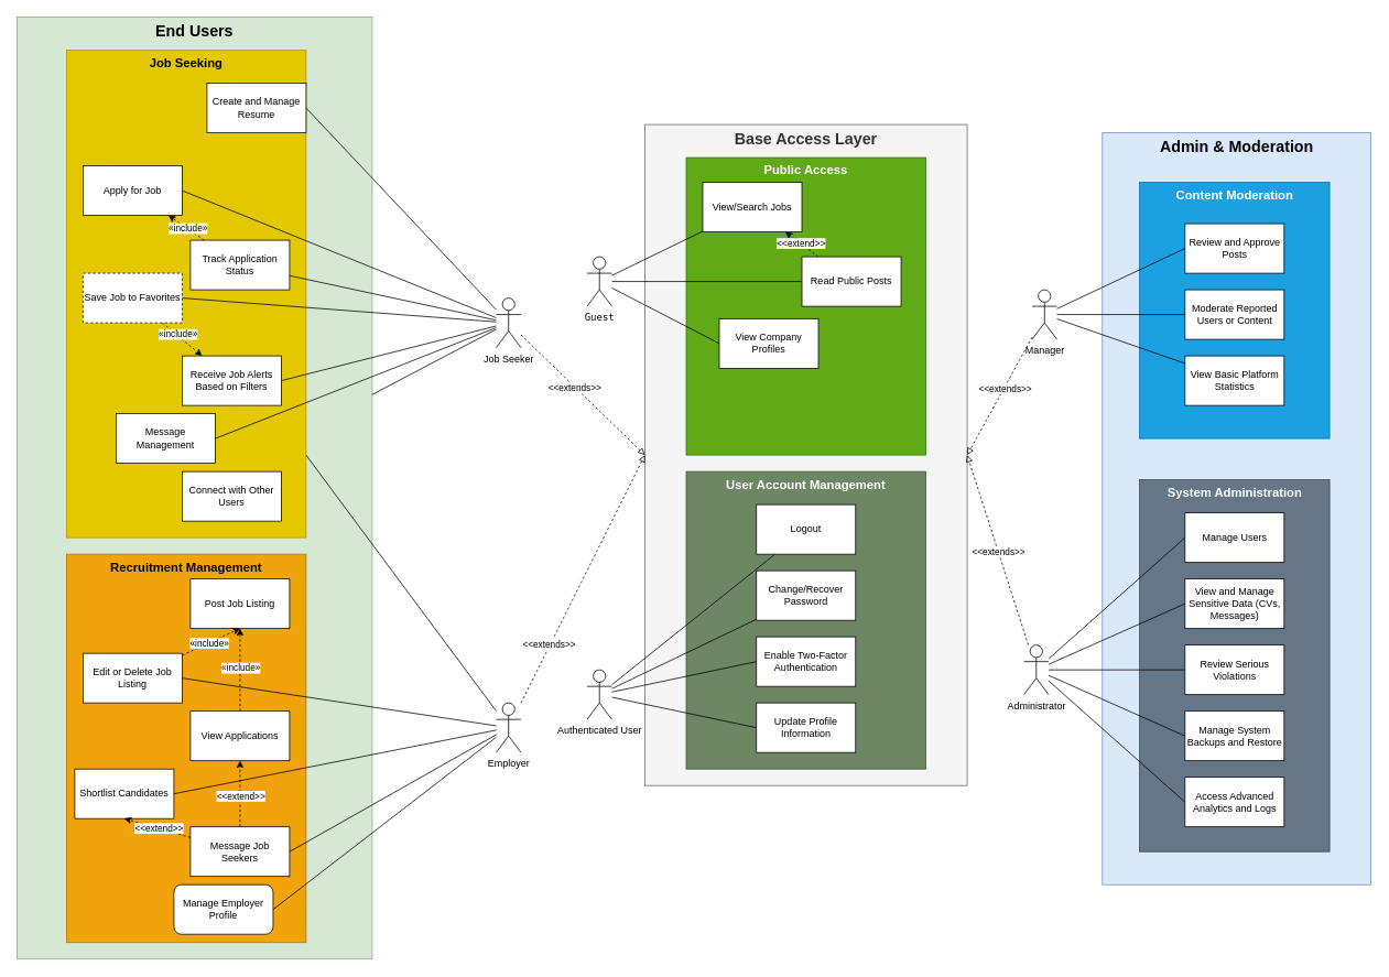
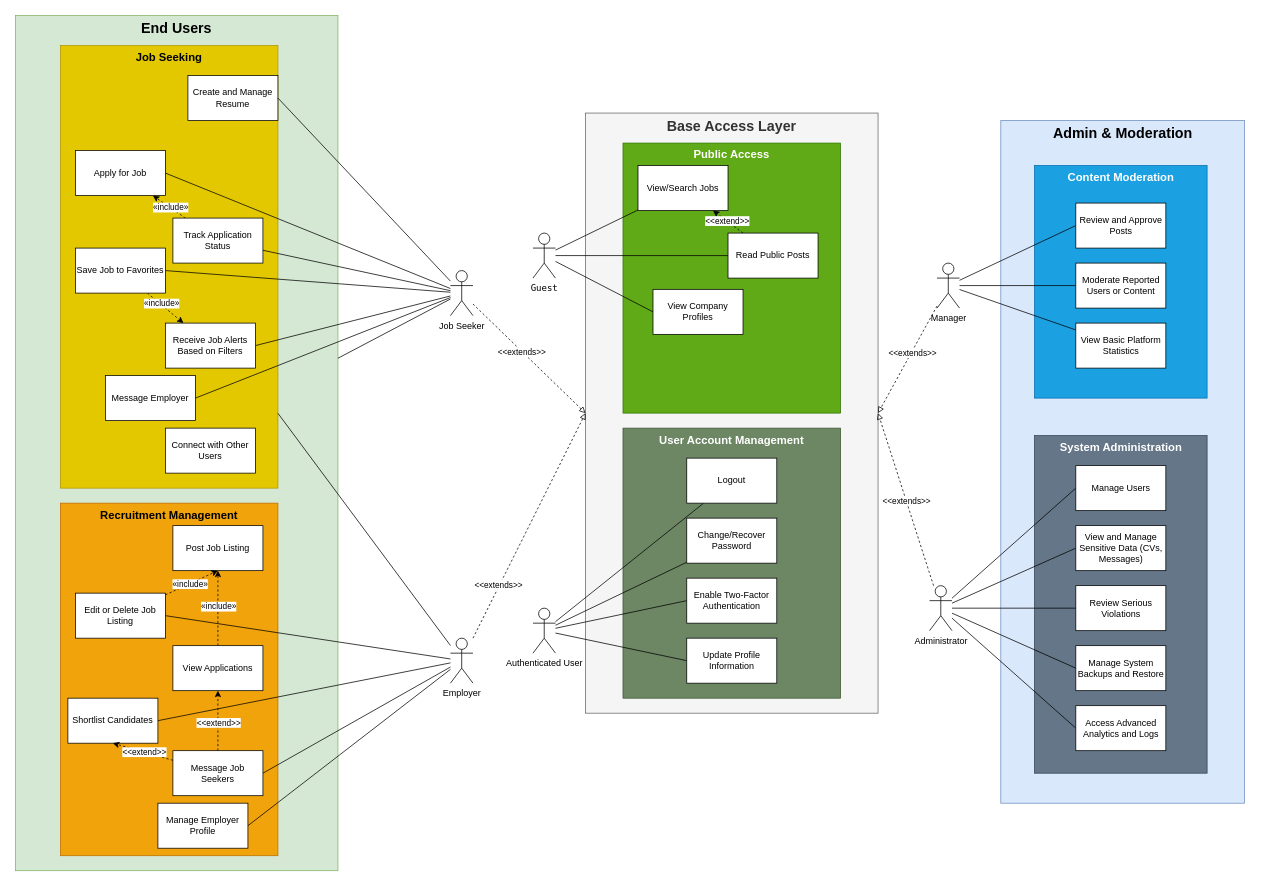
- <mxCell id="64" value="&lt;code data-end=&quot;829&quot; data-start=&quot;806&quot;&gt;&lt;font face=&quot;Helvetica&quot;&gt;Save Job to Favorites&lt;/font&gt;&lt;/code&gt;" style="rounded=0;whiteSpace=wrap;html=1;dashed=1;" vertex="1" parent="1"><mxGeometry x="100" y="330" width="120" height="60" as="geometry" /></mxCell>
+ <mxCell id="64" value="&lt;code data-end=&quot;829&quot; data-start=&quot;806&quot;&gt;&lt;font face=&quot;Helvetica&quot;&gt;Save Job to Favorites&lt;/font&gt;&lt;/code&gt;" style="rounded=0;whiteSpace=wrap;html=1;" vertex="1" parent="1"><mxGeometry x="100" y="330" width="120" height="60" as="geometry" /></mxCell>
- <mxCell id="69" value="&lt;code data-end=&quot;919&quot; data-start=&quot;901&quot;&gt;&lt;font face=&quot;Helvetica&quot;&gt;Message Management&lt;/font&gt;&lt;/code&gt;" style="rounded=0;whiteSpace=wrap;html=1;" vertex="1" parent="1"><mxGeometry x="140" y="500" width="120" height="60" as="geometry" /></mxCell>
+ <mxCell id="69" value="&lt;code data-end=&quot;919&quot; data-start=&quot;901&quot;&gt;&lt;font face=&quot;Helvetica&quot;&gt;Message Employer&lt;/font&gt;&lt;/code&gt;" style="rounded=0;whiteSpace=wrap;html=1;" vertex="1" parent="1"><mxGeometry x="140" y="500" width="120" height="60" as="geometry" /></mxCell>
- <mxCell id="80" value="&lt;code data-end=&quot;1148&quot; data-start=&quot;1123&quot;&gt;&lt;font face=&quot;Helvetica&quot;&gt;Manage Employer Profile&lt;/font&gt;&lt;/code&gt;" style="whiteSpace=wrap;html=1;rounded=1;" vertex="1" parent="1"><mxGeometry x="210" y="1070" width="120" height="60" as="geometry" /></mxCell>
+ <mxCell id="80" value="&lt;code data-end=&quot;1148&quot; data-start=&quot;1123&quot;&gt;&lt;font face=&quot;Helvetica&quot;&gt;Manage Employer Profile&lt;/font&gt;&lt;/code&gt;" style="rounded=0;whiteSpace=wrap;html=1;" vertex="1" parent="1"><mxGeometry x="210" y="1070" width="120" height="60" as="geometry" /></mxCell>
